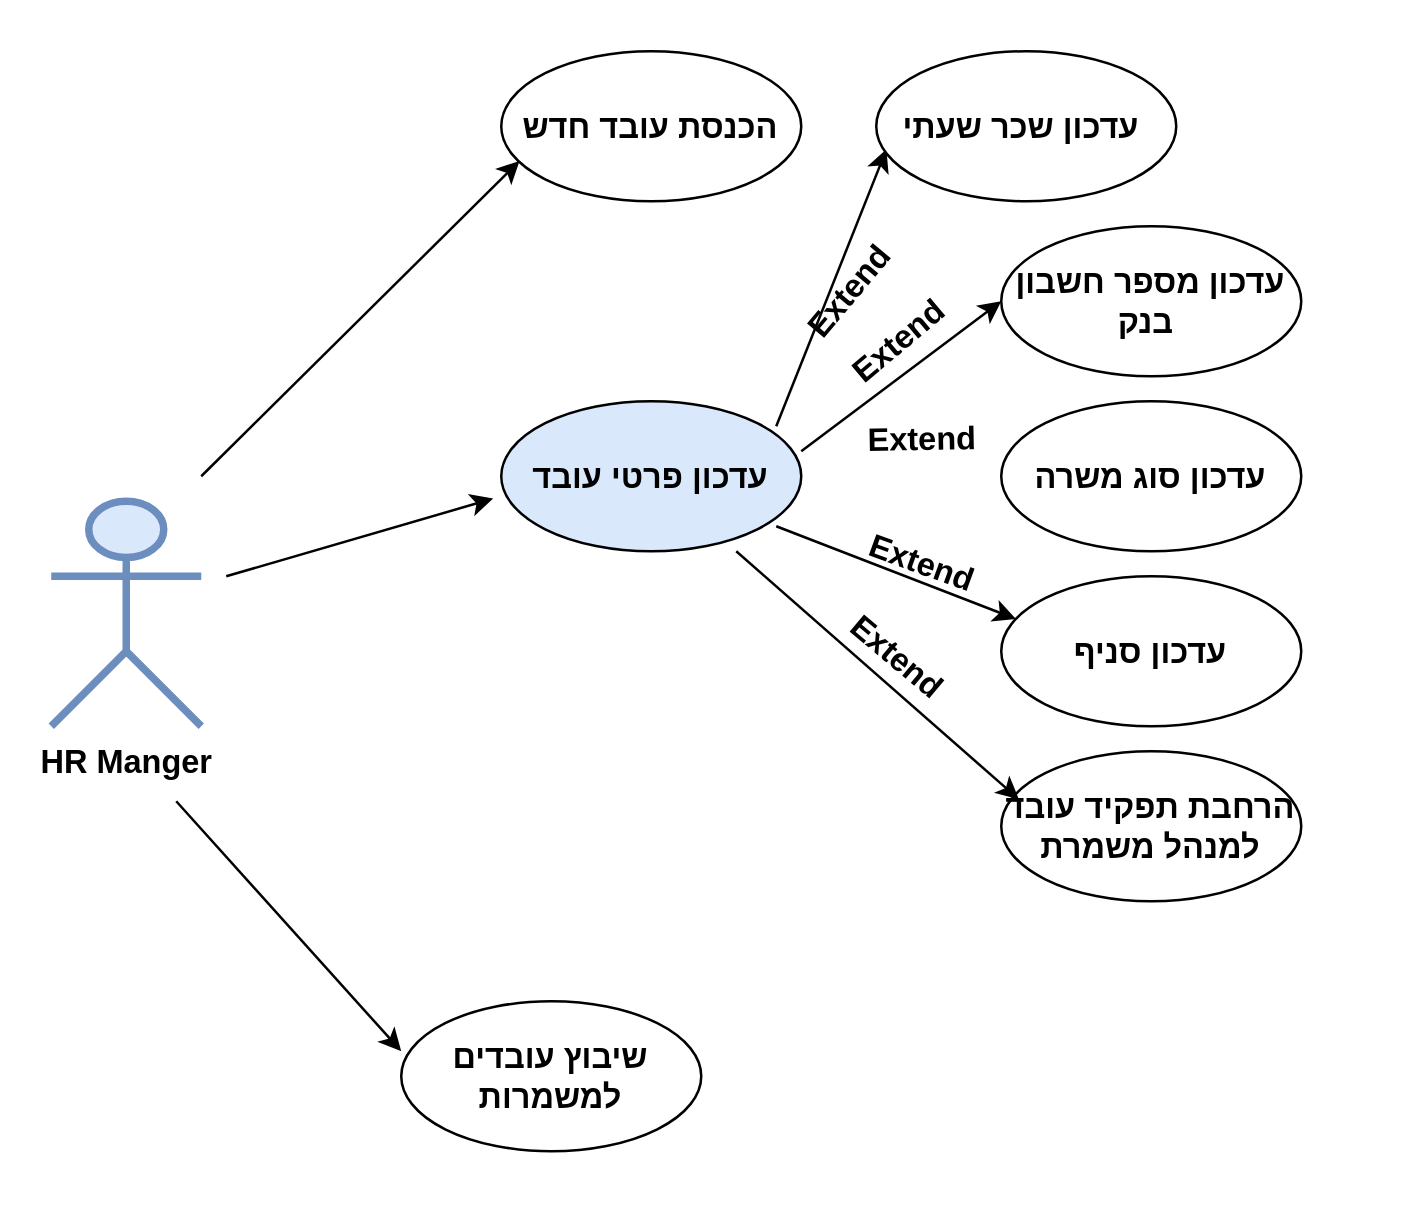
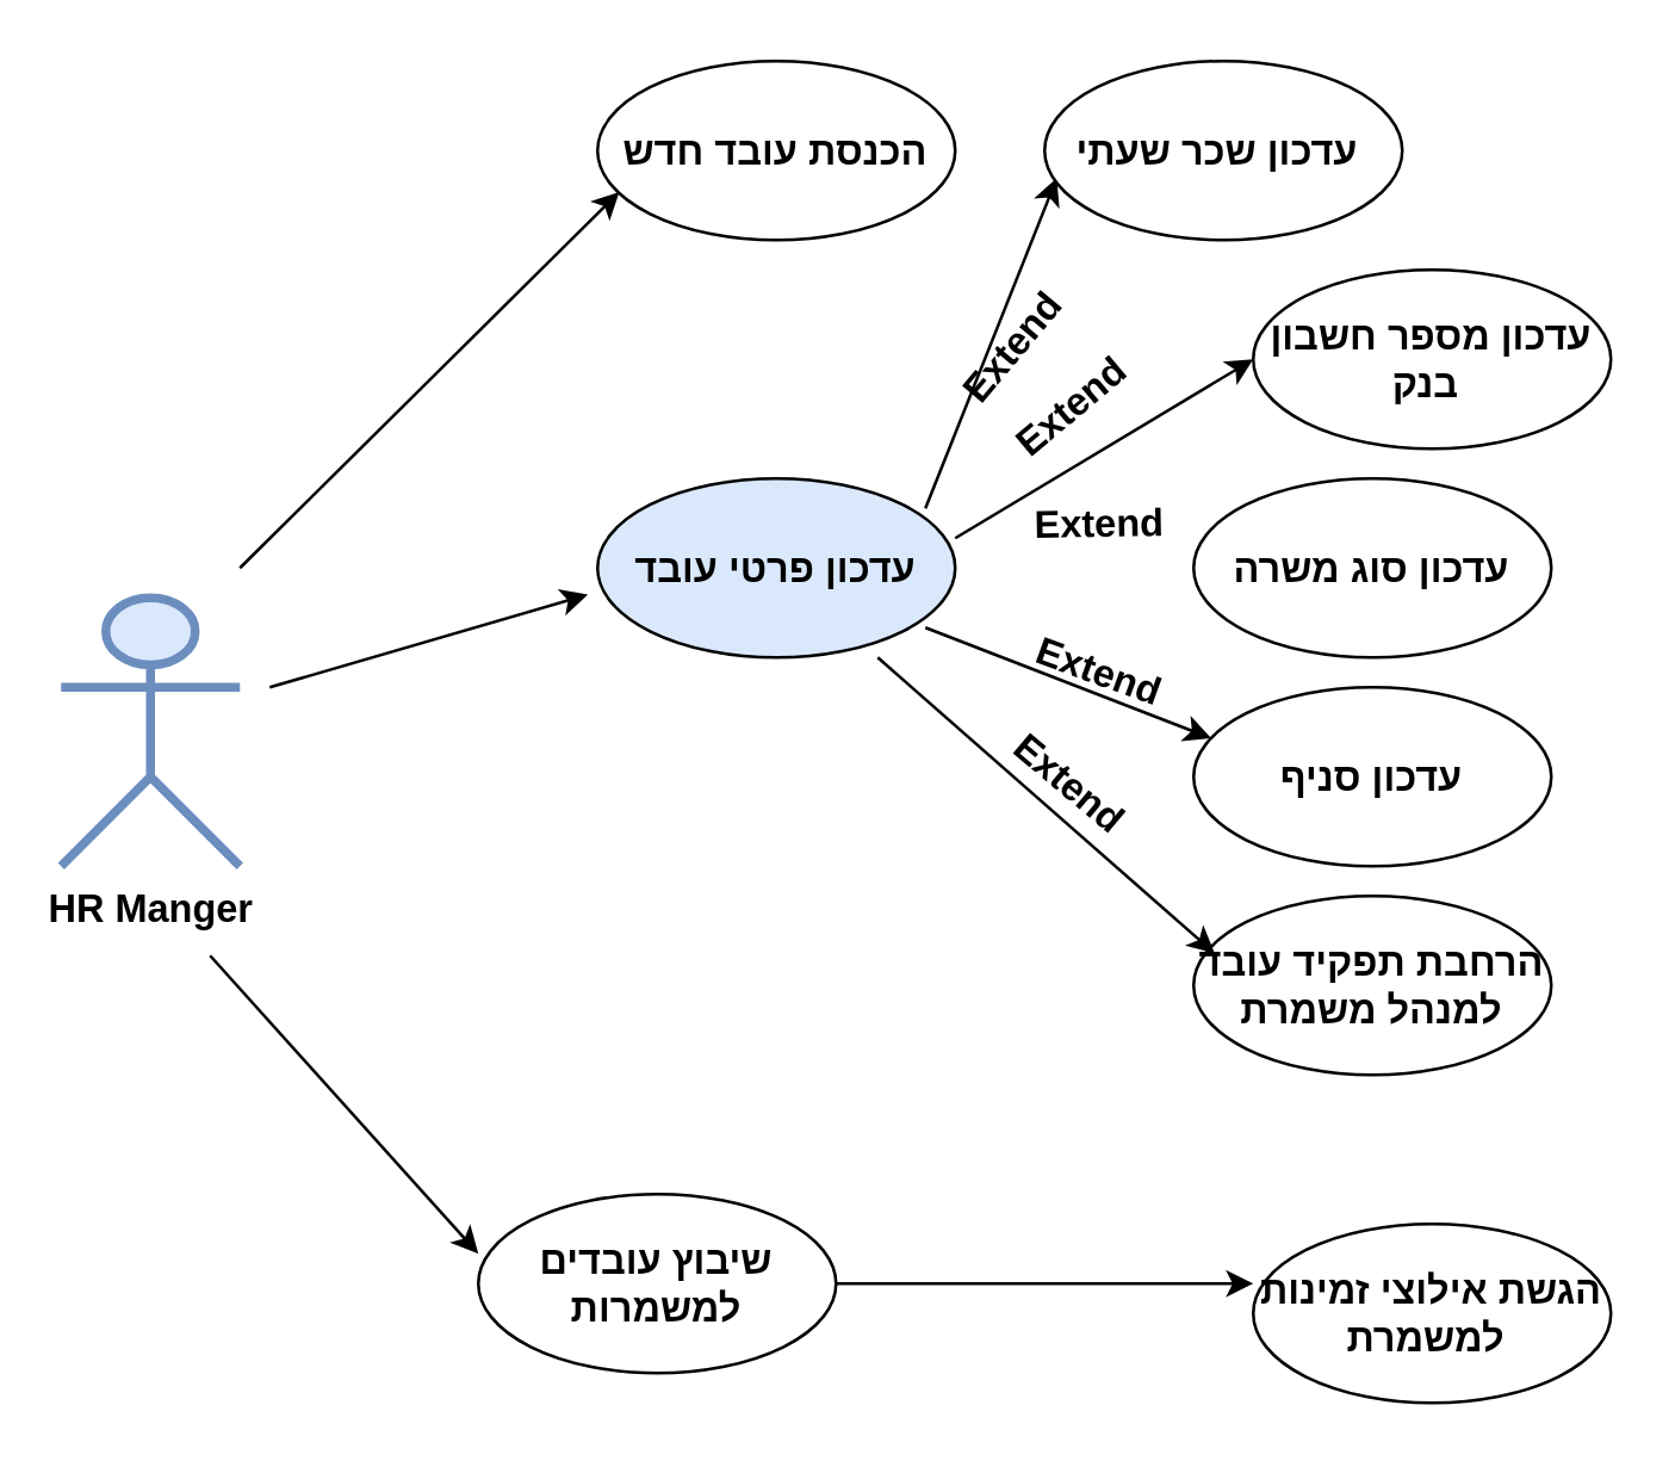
- <mxCell id="13" value="&lt;span style=&quot;font-size: 13px;&quot;&gt;&lt;font style=&quot;font-size: 13px;&quot;&gt;עדכון מספר חשבון בנק&amp;nbsp;&lt;/font&gt;&lt;/span&gt;" style="ellipse;whiteSpace=wrap;html=1;fontSize=13;fontStyle=1" parent="1" vertex="1"><mxGeometry x="400" y="90" width="120" height="60" as="geometry" /></mxCell>
+ <mxCell id="13" value="&lt;span style=&quot;font-size: 13px;&quot;&gt;&lt;font style=&quot;font-size: 13px;&quot;&gt;עדכון מספר חשבון בנק&amp;nbsp;&lt;/font&gt;&lt;/span&gt;" style="ellipse;whiteSpace=wrap;html=1;fontSize=13;fontStyle=1" parent="1" vertex="1"><mxGeometry x="420" y="90" width="120" height="60" as="geometry" /></mxCell>
+ <mxCell id="8" value="" style="endArrow=classic;html=1;rounded=0;entryX=0;entryY=0.333;entryDx=0;entryDy=0;entryPerimeter=0;fontSize=13;fontStyle=1" parent="1" source="10" target="7" edge="1"><mxGeometry width="50" height="50" relative="1" as="geometry"><mxPoint x="90" y="290" as="sourcePoint" /><mxPoint x="190" y="300" as="targetPoint" /><Array as="points"><mxPoint x="280" y="430" /></Array></mxGeometry></mxCell>
+ <mxCell id="7" value="הגשת אילוצי זמינות למשמרת&amp;nbsp;" style="ellipse;whiteSpace=wrap;html=1;fontSize=13;fontStyle=1" parent="1" vertex="1"><mxGeometry x="420" y="410" width="120" height="60" as="geometry" /></mxCell>
